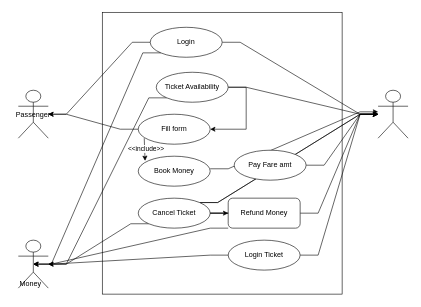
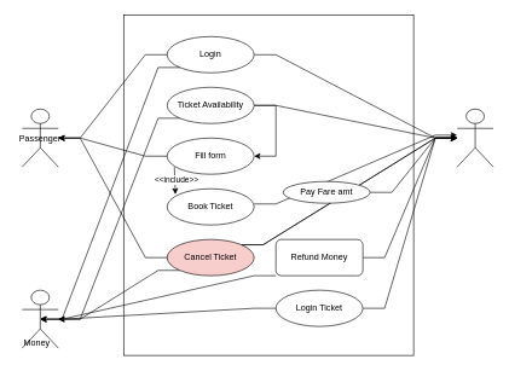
- <mxCell id="9" value="Login" style="ellipse;whiteSpace=wrap;" vertex="1" parent="1"><mxGeometry x="250" y="45" width="120" height="50" as="geometry" /></mxCell>
+ <mxCell id="9" value="Login" style="ellipse;whiteSpace=wrap;" vertex="1" parent="1"><mxGeometry x="230" y="50" width="120" height="50" as="geometry" /></mxCell>
- <mxCell id="13" value="Ticket Availability" style="ellipse;whiteSpace=wrap;" vertex="1" parent="1"><mxGeometry x="260" y="120" width="120" height="50" as="geometry" /></mxCell>
+ <mxCell id="13" value="Ticket Availability" style="ellipse;whiteSpace=wrap;" vertex="1" parent="1"><mxGeometry x="230" y="120" width="120" height="50" as="geometry" /></mxCell>
- <mxCell id="26" value="Pay Fare amt" style="ellipse;whiteSpace=wrap;" vertex="1" parent="1"><mxGeometry x="390" y="250" width="120" height="50" as="geometry" /></mxCell>
+ <mxCell id="26" value="Pay Fare amt" style="ellipse;whiteSpace=wrap;" vertex="1" parent="1"><mxGeometry x="390" y="250" width="120" height="30" as="geometry" /></mxCell>
- <mxCell id="17" value="Book Money" style="ellipse;whiteSpace=wrap;" vertex="1" parent="1"><mxGeometry x="230" y="260" width="120" height="50" as="geometry" /></mxCell>
+ <mxCell id="17" value="Book Ticket" style="ellipse;whiteSpace=wrap;" vertex="1" parent="1"><mxGeometry x="230" y="260" width="120" height="50" as="geometry" /></mxCell>
- <mxCell id="28" value="Cancel Ticket" style="ellipse;whiteSpace=wrap;" vertex="1" parent="1"><mxGeometry x="230" y="330" width="120" height="50" as="geometry" /></mxCell>
+ <mxCell id="28" value="Cancel Ticket" style="ellipse;whiteSpace=wrap;fillColor=#f8cecc;" vertex="1" parent="1"><mxGeometry x="230" y="330" width="120" height="50" as="geometry" /></mxCell>
- <mxCell id="29" style="edgeStyle=entityRelationEdgeStyle;rounded=0;orthogonalLoop=1;jettySize=auto;html=1;" edge="1" parent="1" source="28" target="20"><mxGeometry relative="1" as="geometry" /></mxCell>
+ <mxCell id="29" style="edgeStyle=entityRelationEdgeStyle;rounded=0;orthogonalLoop=1;jettySize=auto;html=1;" edge="1" parent="1" source="28" target="4"><mxGeometry relative="1" as="geometry" /></mxCell>
